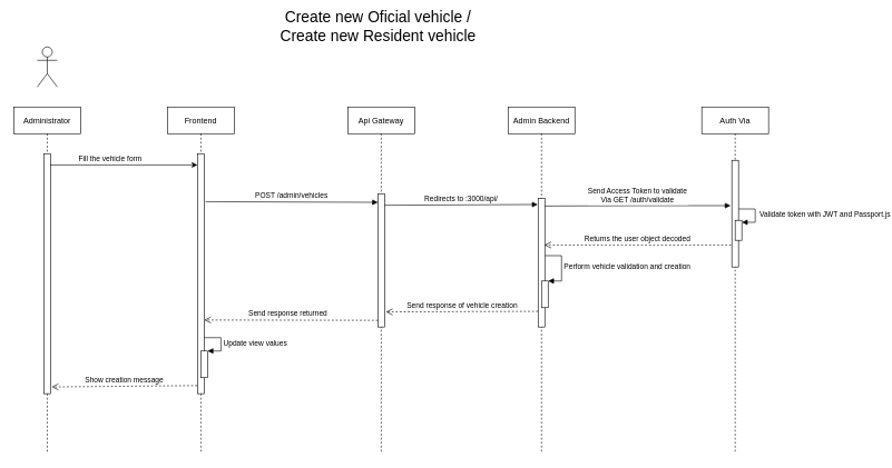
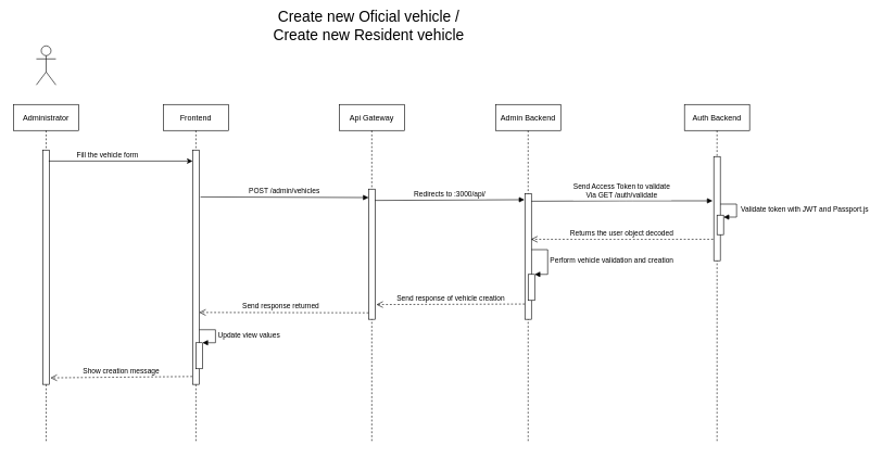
- <mxCell id="15" value="Auth Via" style="shape=umlLifeline;perimeter=lifelinePerimeter;container=1;collapsible=0;recursiveResize=0;rounded=0;shadow=0;strokeWidth=1;" vertex="1" parent="1"><mxGeometry x="1050" y="160" width="100" height="520" as="geometry" /></mxCell>
+ <mxCell id="15" value="Auth Backend" style="shape=umlLifeline;perimeter=lifelinePerimeter;container=1;collapsible=0;recursiveResize=0;rounded=0;shadow=0;strokeWidth=1;" vertex="1" parent="1"><mxGeometry x="1050" y="160" width="100" height="520" as="geometry" /></mxCell>
